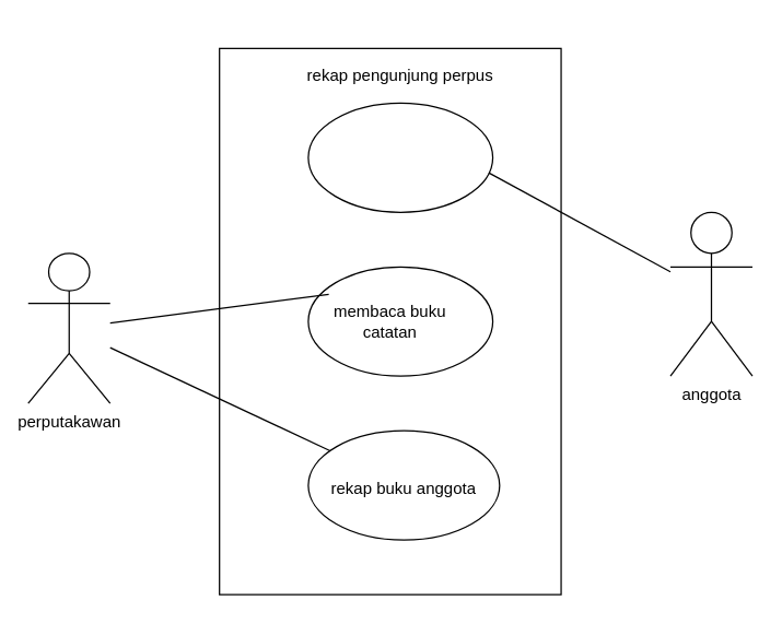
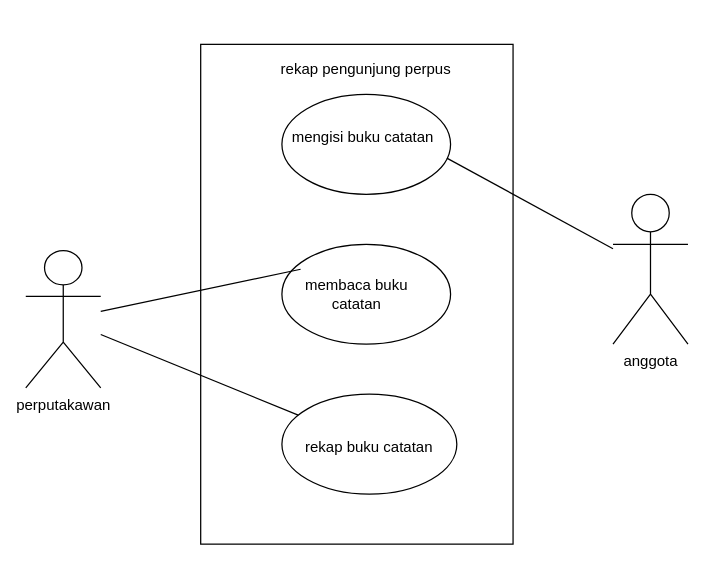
+ <mxCell id="4" value="mengisi buku catatan" style="text;html=1;strokeColor=none;fillColor=none;align=center;verticalAlign=middle;whiteSpace=wrap;rounded=0;" vertex="1" parent="1"><mxGeometry x="230" y="90" width="120" height="40" as="geometry" /></mxCell>
- <mxCell id="11" value="perputakawan" style="shape=umlActor;verticalLabelPosition=bottom;verticalAlign=top;html=1;outlineConnect=0;" vertex="1" parent="1"><mxGeometry x="20" y="185" width="60" height="110" as="geometry" /></mxCell>
+ <mxCell id="11" value="perputakawan" style="shape=umlActor;verticalLabelPosition=bottom;verticalAlign=top;html=1;outlineConnect=0;" vertex="1" parent="1"><mxGeometry x="20" y="200" width="60" height="110" as="geometry" /></mxCell>
- <mxCell id="8" value="rekap buku anggota" style="text;html=1;strokeColor=none;fillColor=none;align=center;verticalAlign=middle;whiteSpace=wrap;rounded=0;" vertex="1" parent="1"><mxGeometry x="240" y="340" width="110" height="35" as="geometry" /></mxCell>
+ <mxCell id="8" value="rekap buku catatan" style="text;html=1;strokeColor=none;fillColor=none;align=center;verticalAlign=middle;whiteSpace=wrap;rounded=0;" vertex="1" parent="1"><mxGeometry x="240" y="340" width="110" height="35" as="geometry" /></mxCell>
